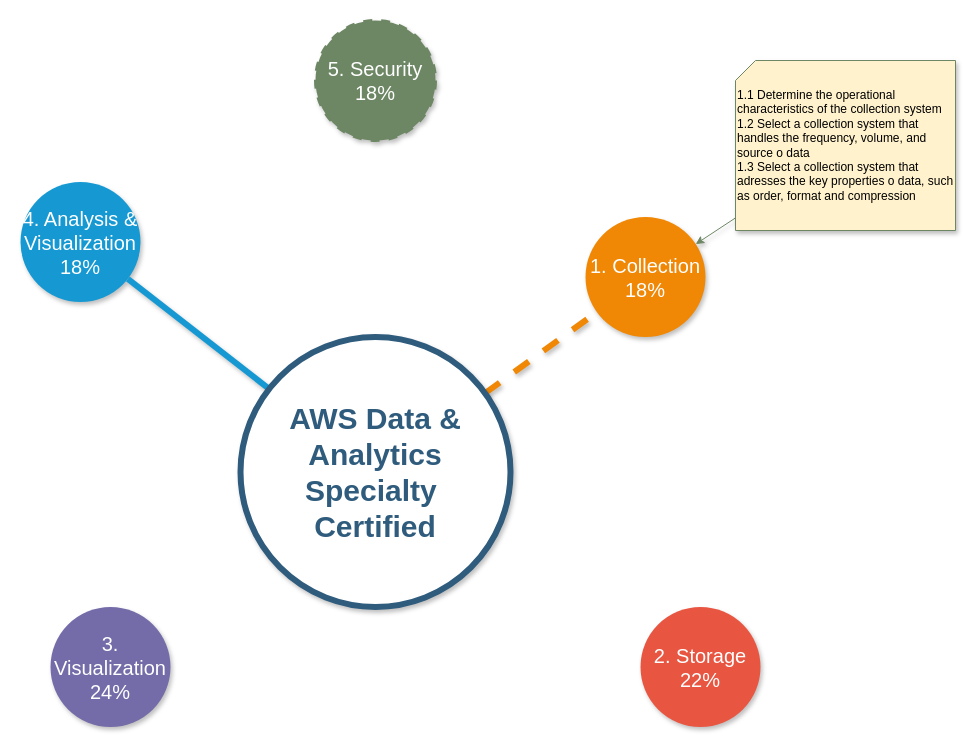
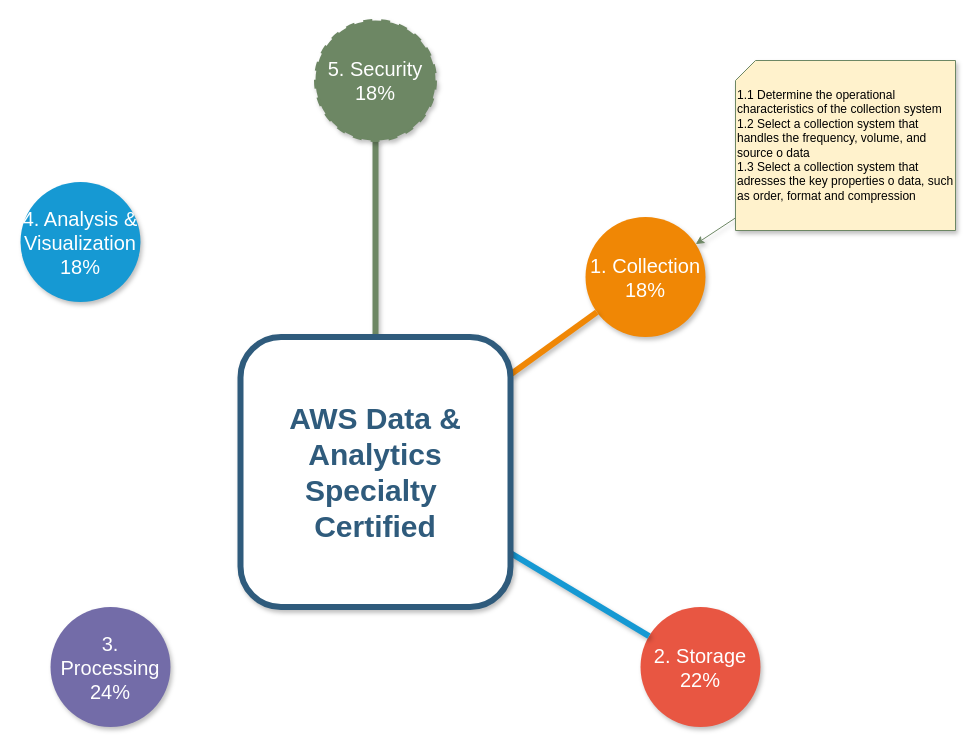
+ <mxCell id="7" style="rounded=1;orthogonalLoop=1;jettySize=auto;html=1;strokeColor=#6D8764;strokeWidth=6;endArrow=none;fillColor=#6d8764;shadow=1;" edge="1" parent="1" source="8" target="10"><mxGeometry relative="1" as="geometry" /></mxCell>
- <mxCell id="5" style="endArrow=none;strokeWidth=6;strokeColor=#1699D3;html=1;shadow=1;" parent="1" source="8" target="2" edge="1"><mxGeometry relative="1" as="geometry" /></mxCell>
+ <mxCell id="5" style="endArrow=none;strokeWidth=6;strokeColor=#1699D3;html=1;shadow=1;" parent="1" source="8" target="4" edge="1"><mxGeometry relative="1" as="geometry" /></mxCell>
- <mxCell id="6" value="" style="edgeStyle=none;endArrow=none;strokeWidth=6;strokeColor=#F08705;html=1;shadow=1;dashed=1;" parent="1" source="8" target="3" edge="1"><mxGeometry x="-454" y="156.5" width="100" height="100" as="geometry"><mxPoint x="-649" y="236.5" as="sourcePoint" /><mxPoint x="-549" y="136.5" as="targetPoint" /></mxGeometry></mxCell>
+ <mxCell id="6" value="" style="edgeStyle=none;endArrow=none;strokeWidth=6;strokeColor=#F08705;html=1;shadow=1;" parent="1" source="8" target="3" edge="1"><mxGeometry x="-454" y="156.5" width="100" height="100" as="geometry"><mxPoint x="-649" y="236.5" as="sourcePoint" /><mxPoint x="-549" y="136.5" as="targetPoint" /></mxGeometry></mxCell>
- <mxCell id="8" value="AWS Data &amp;amp; Analytics Specialty&amp;nbsp; Certified" style="ellipse;whiteSpace=wrap;html=1;shadow=1;fontFamily=Helvetica;fontSize=30;fontColor=#2F5B7C;align=center;strokeColor=#2F5B7C;strokeWidth=6;fillColor=#FFFFFF;fontStyle=1;gradientColor=none;" parent="1" vertex="1"><mxGeometry x="240" y="336.5" width="270" height="270" as="geometry" /></mxCell>
+ <mxCell id="8" value="AWS Data &amp;amp; Analytics Specialty&amp;nbsp; Certified" style="whiteSpace=wrap;html=1;shadow=1;fontFamily=Helvetica;fontSize=30;fontColor=#2F5B7C;align=center;strokeColor=#2F5B7C;strokeWidth=6;fillColor=#FFFFFF;fontStyle=1;gradientColor=none;rounded=1;" parent="1" vertex="1"><mxGeometry x="240" y="336.5" width="270" height="270" as="geometry" /></mxCell>
- <mxCell id="9" value="3. Visualization 24%" style="ellipse;whiteSpace=wrap;html=1;shadow=1;fontFamily=Helvetica;fontSize=20;fontColor=#FFFFFF;align=center;strokeWidth=3;fillColor=#736ca8;strokeColor=none;" parent="1" vertex="1"><mxGeometry x="50" y="606.5" width="120" height="120" as="geometry" /></mxCell>
+ <mxCell id="9" value="3. Processing 24%" style="ellipse;whiteSpace=wrap;html=1;shadow=1;fontFamily=Helvetica;fontSize=20;fontColor=#FFFFFF;align=center;strokeWidth=3;fillColor=#736ca8;strokeColor=none;" parent="1" vertex="1"><mxGeometry x="50" y="606.5" width="120" height="120" as="geometry" /></mxCell>
